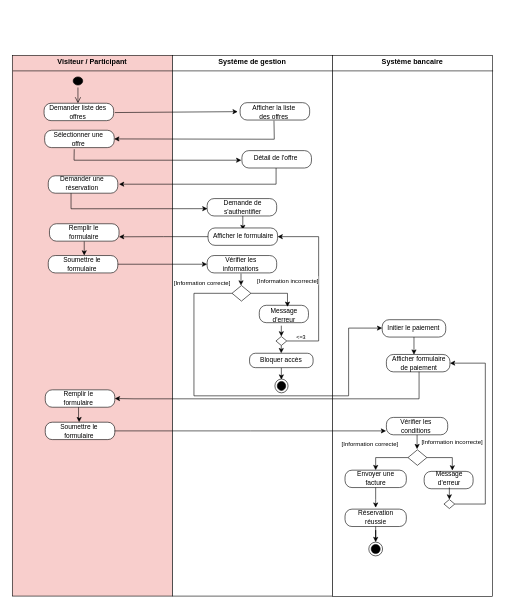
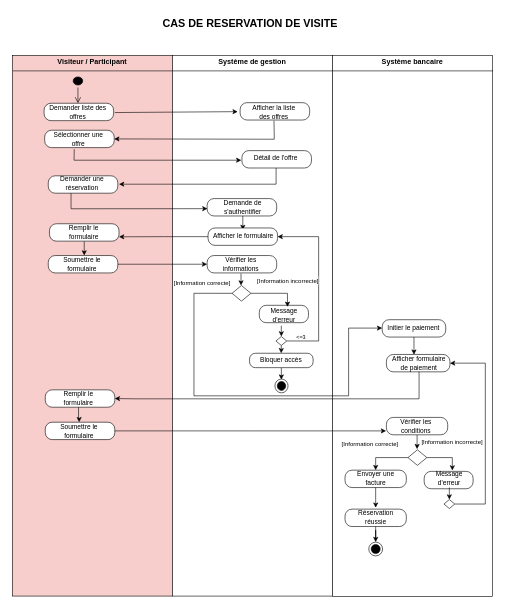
+ <mxCell id="86" value="&lt;font style=&quot;font-size: 18px;&quot;&gt;&lt;b style=&quot;&quot;&gt;CAS DE RESERVATION DE VISITE&lt;/b&gt;&lt;/font&gt;" style="text;html=1;align=center;verticalAlign=middle;whiteSpace=wrap;rounded=0;" parent="1" vertex="1"><mxGeometry x="206" y="20" width="421.5" height="36" as="geometry" /></mxCell>
